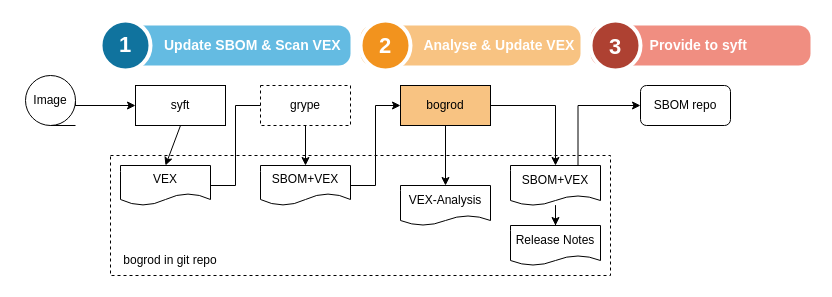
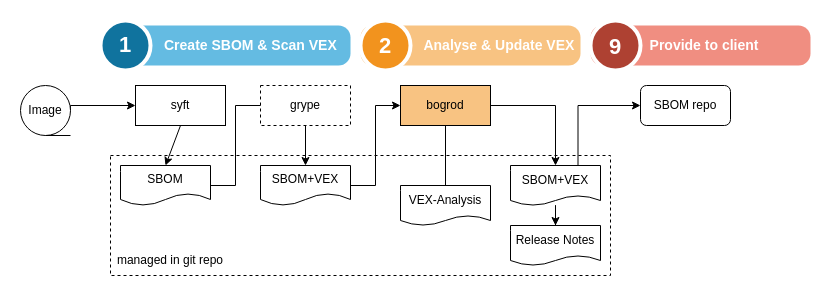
- <mxCell id="21" value="Update SBOM &amp;amp; Scan VEX" style="shape=rect;rounded=1;whiteSpace=wrap;html=1;shadow=0;strokeColor=none;fillColor=#64BBE2;arcSize=30;fontSize=14;spacingLeft=42;fontStyle=1;fontColor=#FFFFFF;align=left;" parent="1" vertex="1"><mxGeometry x="120" y="25" width="230" height="40" as="geometry" /></mxCell>
+ <mxCell id="21" value="Create SBOM &amp;amp; Scan VEX" style="shape=rect;rounded=1;whiteSpace=wrap;html=1;shadow=0;strokeColor=none;fillColor=#64BBE2;arcSize=30;fontSize=14;spacingLeft=42;fontStyle=1;fontColor=#FFFFFF;align=left;" parent="1" vertex="1"><mxGeometry x="120" y="25" width="230" height="40" as="geometry" /></mxCell>
- <mxCell id="25" value="&amp;nbsp; &amp;nbsp; Provide to syft" style="shape=rect;rounded=1;whiteSpace=wrap;html=1;shadow=0;strokeColor=none;fillColor=#F08E81;arcSize=30;fontSize=14;spacingLeft=42;fontStyle=1;fontColor=#FFFFFF;align=left;" parent="1" vertex="1"><mxGeometry x="590" y="25" width="220" height="40" as="geometry" /></mxCell>
+ <mxCell id="25" value="&amp;nbsp; &amp;nbsp; Provide to client" style="shape=rect;rounded=1;whiteSpace=wrap;html=1;shadow=0;strokeColor=none;fillColor=#F08E81;arcSize=30;fontSize=14;spacingLeft=42;fontStyle=1;fontColor=#FFFFFF;align=left;" parent="1" vertex="1"><mxGeometry x="590" y="25" width="220" height="40" as="geometry" /></mxCell>
- <mxCell id="26" value="3" style="shape=ellipse;perimeter=ellipsePerimeter;fontSize=22;fontStyle=1;shadow=0;strokeColor=#ffffff;fillColor=#AE4132;strokeWidth=4;fontColor=#ffffff;align=center;spacingTop=-2;" parent="1" vertex="1"><mxGeometry x="590" y="20" width="50" height="50" as="geometry" /></mxCell>
+ <mxCell id="26" value="9" style="shape=ellipse;perimeter=ellipsePerimeter;fontSize=22;fontStyle=1;shadow=0;strokeColor=#ffffff;fillColor=#AE4132;strokeWidth=4;fontColor=#ffffff;align=center;spacingTop=-2;" parent="1" vertex="1"><mxGeometry x="590" y="20" width="50" height="50" as="geometry" /></mxCell>
- <mxCell id="20" value="Image" style="shape=tapeData;whiteSpace=wrap;html=1;perimeter=ellipsePerimeter;" parent="1" vertex="1"><mxGeometry x="25" y="75" width="50" height="50" as="geometry" /></mxCell>
+ <mxCell id="20" value="Image" style="shape=tapeData;whiteSpace=wrap;html=1;perimeter=ellipsePerimeter;" parent="1" vertex="1"><mxGeometry x="20" y="85" width="50" height="50" as="geometry" /></mxCell>
- <mxCell id="12" value="" style="endArrow=classic;html=1;rounded=0;exitX=0.5;exitY=1;exitDx=0;exitDy=0;entryX=0.5;entryY=0;entryDx=0;entryDy=0;" parent="1" source="11" target="5" edge="1"><mxGeometry width="50" height="50" relative="1" as="geometry"><mxPoint x="325" y="135" as="sourcePoint" /><mxPoint x="325" y="175" as="targetPoint" /><Array as="points" /></mxGeometry></mxCell>
+ <mxCell id="12" value="" style="endArrow=none;html=1;rounded=0;exitX=0.5;exitY=1;exitDx=0;exitDy=0;entryX=0.5;entryY=0;entryDx=0;entryDy=0;" parent="1" source="11" target="5" edge="1"><mxGeometry width="50" height="50" relative="1" as="geometry"><mxPoint x="325" y="135" as="sourcePoint" /><mxPoint x="325" y="175" as="targetPoint" /><Array as="points" /></mxGeometry></mxCell>
- <mxCell id="3" value="VEX" style="shape=document;whiteSpace=wrap;html=1;boundedLbl=1;" parent="1" vertex="1"><mxGeometry x="120" y="165" width="90" height="40" as="geometry" /></mxCell>
+ <mxCell id="3" value="SBOM" style="shape=document;whiteSpace=wrap;html=1;boundedLbl=1;" parent="1" vertex="1"><mxGeometry x="120" y="165" width="90" height="40" as="geometry" /></mxCell>
- <mxCell id="28" value="bogrod in git repo" style="text;html=1;strokeColor=none;fillColor=none;align=center;verticalAlign=middle;whiteSpace=wrap;rounded=0;" vertex="1" parent="1"><mxGeometry x="90" y="245" width="160" height="30" as="geometry" /></mxCell>
+ <mxCell id="28" value="managed in git repo" style="text;html=1;strokeColor=none;fillColor=none;align=center;verticalAlign=middle;whiteSpace=wrap;rounded=0;" vertex="1" parent="1"><mxGeometry x="90" y="245" width="160" height="30" as="geometry" /></mxCell>
